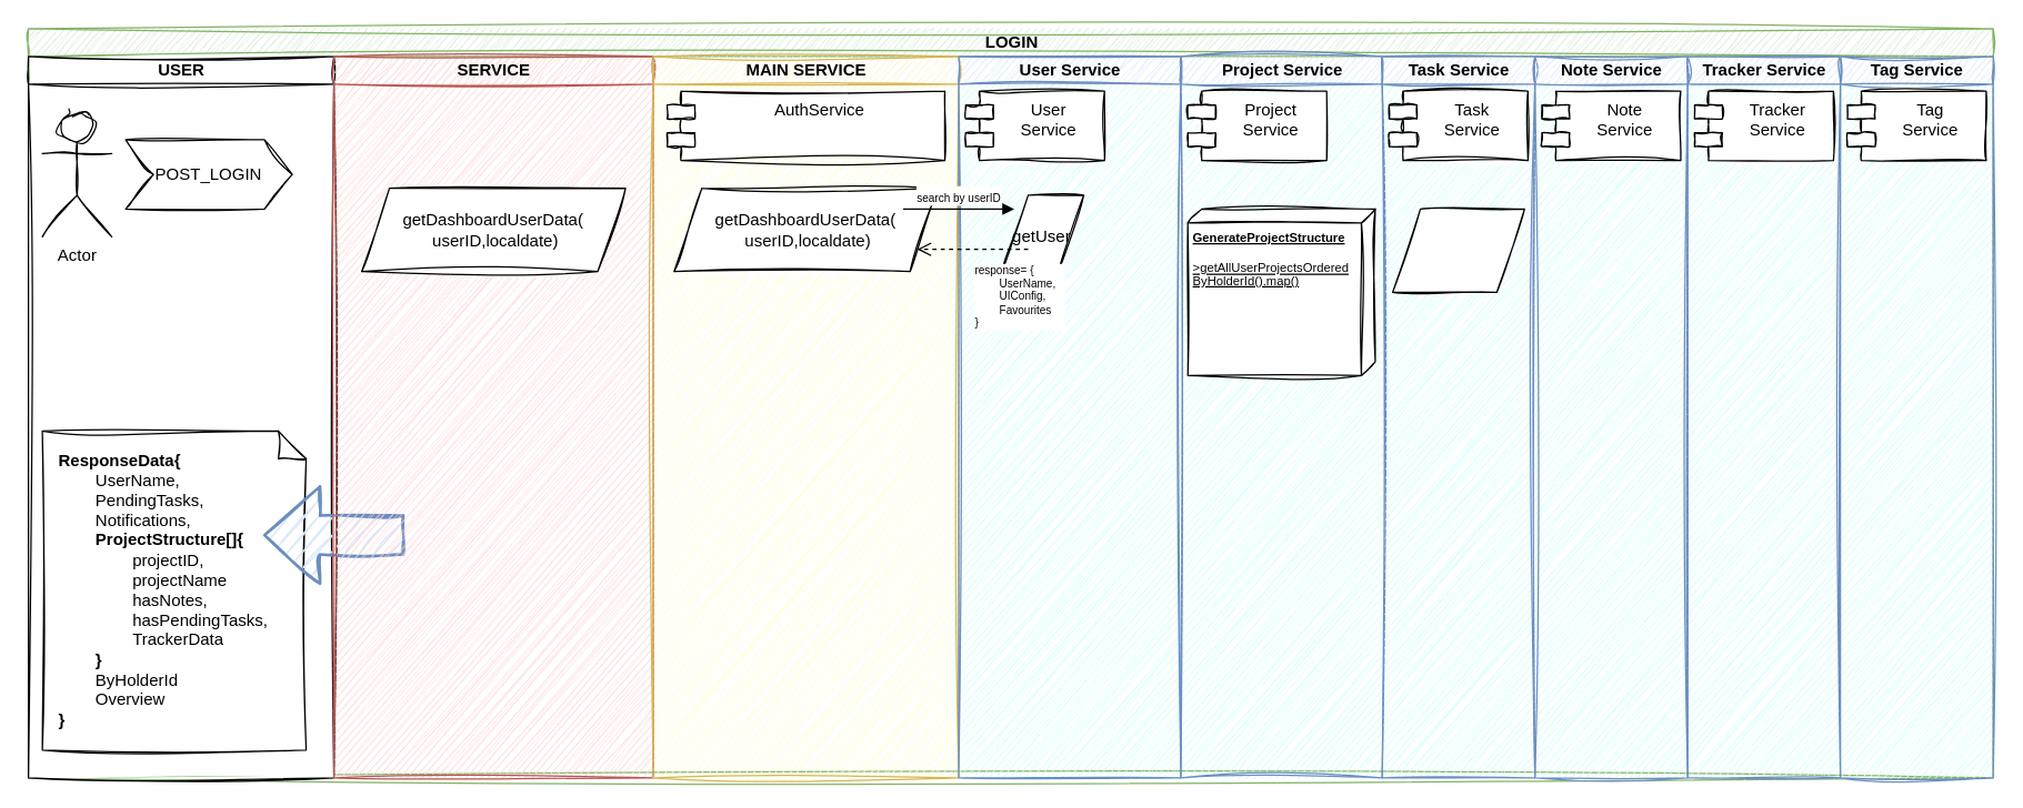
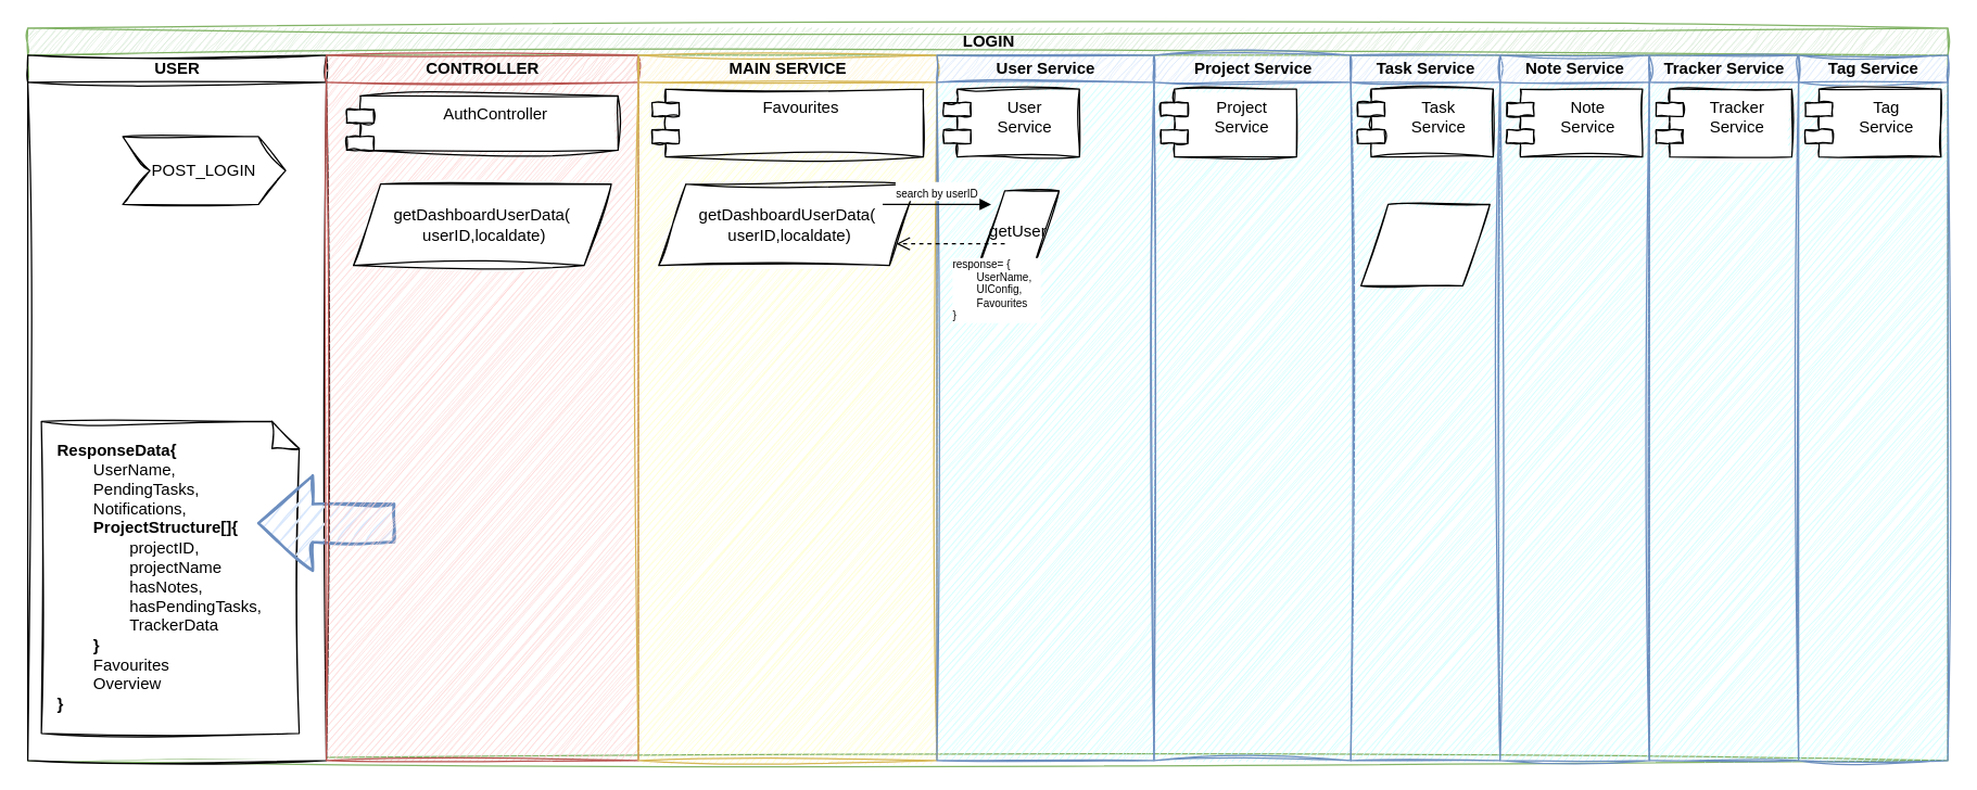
- <mxCell id="8" value="&lt;div&gt;SERVICE&lt;/div&gt;" style="swimlane;startSize=20;html=1;fillColor=#f8cecc;strokeColor=#b85450;sketch=1;curveFitting=1;jiggle=2;swimlaneFillColor=#ffd5d5;" parent="2" vertex="1"><mxGeometry x="220" y="20" width="230" height="520" as="geometry" /></mxCell>
+ <mxCell id="8" value="&lt;div&gt;CONTROLLER&lt;/div&gt;" style="swimlane;startSize=20;html=1;fillColor=#f8cecc;strokeColor=#b85450;sketch=1;curveFitting=1;jiggle=2;swimlaneFillColor=#ffd5d5;" parent="2" vertex="1"><mxGeometry x="220" y="20" width="230" height="520" as="geometry" /></mxCell>
- <mxCell id="12" value="&lt;div&gt;AuthService&lt;/div&gt;" style="shape=module;align=left;spacingLeft=20;align=center;verticalAlign=top;whiteSpace=wrap;html=1;sketch=1;curveFitting=1;jiggle=2;swimlaneFillColor=default;" parent="11" vertex="1"><mxGeometry x="10" y="25" width="200" height="50" as="geometry" /></mxCell>
+ <mxCell id="12" value="&lt;div&gt;Favourites&lt;/div&gt;" style="shape=module;align=left;spacingLeft=20;align=center;verticalAlign=top;whiteSpace=wrap;html=1;sketch=1;curveFitting=1;jiggle=2;swimlaneFillColor=default;" parent="11" vertex="1"><mxGeometry x="10" y="25" width="200" height="50" as="geometry" /></mxCell>
+ <mxCell id="9" value="AuthController" style="shape=module;align=left;spacingLeft=20;align=center;verticalAlign=top;whiteSpace=wrap;html=1;sketch=1;curveFitting=1;jiggle=2;swimlaneFillColor=default;" parent="8" vertex="1"><mxGeometry x="15" y="30" width="200" height="40" as="geometry" /></mxCell>
- <mxCell id="4" value="Actor" style="shape=umlActor;verticalLabelPosition=bottom;verticalAlign=top;html=1;outlineConnect=0;sketch=1;curveFitting=1;jiggle=2;swimlaneFillColor=default;" parent="3" vertex="1"><mxGeometry x="10" y="40" width="50" height="90" as="geometry" /></mxCell>
- <mxCell id="21" value="&lt;div&gt;&lt;b&gt;&lt;font style=&quot;font-size: 9px;&quot;&gt;GenerateProjectStructure&lt;/font&gt;&lt;/b&gt;&lt;/div&gt;&lt;div&gt;&lt;br&gt;&lt;/div&gt;&lt;div style=&quot;font-size: 9px; line-height: 100%;&quot;&gt;&amp;gt;getAllUserProjectsOrdered ByHolderId().map()&lt;/div&gt;" style="verticalAlign=top;align=left;spacingTop=8;spacingLeft=2;spacingRight=12;shape=cube;size=10;direction=south;fontStyle=4;html=1;whiteSpace=wrap;sketch=1;jiggle=2;curveFitting=1;strokeColor=default;fontFamily=Helvetica;fontSize=10;fontColor=default;fillColor=default;" parent="19" vertex="1"><mxGeometry x="5" y="110" width="135" height="120" as="geometry" /></mxCell>
- <mxCell id="6" value="&lt;div align=&quot;left&quot;&gt;&lt;b&gt;ResponseData{&lt;/b&gt;&lt;/div&gt;&lt;div align=&quot;left&quot;&gt;&lt;span style=&quot;white-space: pre;&quot;&gt;&#09;&lt;/span&gt;UserName,&lt;/div&gt;&lt;div align=&quot;left&quot;&gt;&lt;span style=&quot;white-space: pre;&quot;&gt;&#09;&lt;/span&gt;PendingTasks,&lt;/div&gt;&lt;div align=&quot;left&quot;&gt;&lt;span style=&quot;white-space: pre;&quot;&gt;&#09;&lt;/span&gt;Notifications,&lt;/div&gt;&lt;div align=&quot;left&quot;&gt;&lt;span style=&quot;white-space: pre;&quot;&gt;&#09;&lt;/span&gt;&lt;b&gt;ProjectStructure[]{&lt;/b&gt;&lt;/div&gt;&lt;div align=&quot;left&quot;&gt;&lt;span style=&quot;white-space: pre;&quot;&gt;&#09;&lt;/span&gt;&lt;span style=&quot;white-space: pre;&quot;&gt;&#09;&lt;/span&gt;projectID,&lt;/div&gt;&lt;div align=&quot;left&quot;&gt;&lt;span style=&quot;white-space: pre;&quot;&gt;&#09;&lt;/span&gt;&lt;span style=&quot;white-space: pre;&quot;&gt;&#09;&lt;/span&gt;projectName&lt;/div&gt;&lt;div align=&quot;left&quot;&gt;&lt;span style=&quot;white-space: pre;&quot;&gt;&#09;&lt;/span&gt;&lt;span style=&quot;white-space: pre;&quot;&gt;&#09;&lt;/span&gt;hasNotes,&lt;/div&gt;&lt;div align=&quot;left&quot;&gt;&lt;span style=&quot;white-space: pre;&quot;&gt;&#09;&lt;/span&gt;&lt;span style=&quot;white-space: pre;&quot;&gt;&#09;&lt;/span&gt;hasPendingTasks,&lt;/div&gt;&lt;div align=&quot;left&quot;&gt;&lt;span style=&quot;white-space: pre;&quot;&gt;&#09;&lt;/span&gt;&lt;span style=&quot;white-space: pre;&quot;&gt;&#09;&lt;/span&gt;TrackerData&lt;br&gt;&lt;/div&gt;&lt;div align=&quot;left&quot;&gt;&lt;span style=&quot;white-space: pre;&quot;&gt;&#09;&lt;/span&gt;&lt;b&gt;}&lt;/b&gt;&lt;/div&gt;&lt;div align=&quot;left&quot;&gt;&lt;span style=&quot;white-space: pre;&quot;&gt;&#09;&lt;/span&gt;ByHolderId&lt;/div&gt;&lt;div align=&quot;left&quot;&gt;&lt;span style=&quot;white-space: pre;&quot;&gt;&#09;&lt;/span&gt;Overview&lt;br&gt;&lt;/div&gt;&lt;div align=&quot;left&quot;&gt;&lt;b&gt;}&lt;/b&gt;&lt;br&gt;&lt;/div&gt;" style="shape=note;size=20;whiteSpace=wrap;html=1;sketch=1;jiggle=2;curveFitting=1;strokeColor=default;fontFamily=Helvetica;fontSize=12;fontColor=default;fillColor=default;align=left;perimeterSpacing=8;spacingLeft=10;" parent="3" vertex="1"><mxGeometry x="10" y="270" width="190" height="230" as="geometry" /></mxCell>
+ <mxCell id="6" value="&lt;div align=&quot;left&quot;&gt;&lt;b&gt;ResponseData{&lt;/b&gt;&lt;/div&gt;&lt;div align=&quot;left&quot;&gt;&lt;span style=&quot;white-space: pre;&quot;&gt;&#09;&lt;/span&gt;UserName,&lt;/div&gt;&lt;div align=&quot;left&quot;&gt;&lt;span style=&quot;white-space: pre;&quot;&gt;&#09;&lt;/span&gt;PendingTasks,&lt;/div&gt;&lt;div align=&quot;left&quot;&gt;&lt;span style=&quot;white-space: pre;&quot;&gt;&#09;&lt;/span&gt;Notifications,&lt;/div&gt;&lt;div align=&quot;left&quot;&gt;&lt;span style=&quot;white-space: pre;&quot;&gt;&#09;&lt;/span&gt;&lt;b&gt;ProjectStructure[]{&lt;/b&gt;&lt;/div&gt;&lt;div align=&quot;left&quot;&gt;&lt;span style=&quot;white-space: pre;&quot;&gt;&#09;&lt;/span&gt;&lt;span style=&quot;white-space: pre;&quot;&gt;&#09;&lt;/span&gt;projectID,&lt;/div&gt;&lt;div align=&quot;left&quot;&gt;&lt;span style=&quot;white-space: pre;&quot;&gt;&#09;&lt;/span&gt;&lt;span style=&quot;white-space: pre;&quot;&gt;&#09;&lt;/span&gt;projectName&lt;/div&gt;&lt;div align=&quot;left&quot;&gt;&lt;span style=&quot;white-space: pre;&quot;&gt;&#09;&lt;/span&gt;&lt;span style=&quot;white-space: pre;&quot;&gt;&#09;&lt;/span&gt;hasNotes,&lt;/div&gt;&lt;div align=&quot;left&quot;&gt;&lt;span style=&quot;white-space: pre;&quot;&gt;&#09;&lt;/span&gt;&lt;span style=&quot;white-space: pre;&quot;&gt;&#09;&lt;/span&gt;hasPendingTasks,&lt;/div&gt;&lt;div align=&quot;left&quot;&gt;&lt;span style=&quot;white-space: pre;&quot;&gt;&#09;&lt;/span&gt;&lt;span style=&quot;white-space: pre;&quot;&gt;&#09;&lt;/span&gt;TrackerData&lt;br&gt;&lt;/div&gt;&lt;div align=&quot;left&quot;&gt;&lt;span style=&quot;white-space: pre;&quot;&gt;&#09;&lt;/span&gt;&lt;b&gt;}&lt;/b&gt;&lt;/div&gt;&lt;div align=&quot;left&quot;&gt;&lt;span style=&quot;white-space: pre;&quot;&gt;&#09;&lt;/span&gt;Favourites&lt;/div&gt;&lt;div align=&quot;left&quot;&gt;&lt;span style=&quot;white-space: pre;&quot;&gt;&#09;&lt;/span&gt;Overview&lt;br&gt;&lt;/div&gt;&lt;div align=&quot;left&quot;&gt;&lt;b&gt;}&lt;/b&gt;&lt;br&gt;&lt;/div&gt;" style="shape=note;size=20;whiteSpace=wrap;html=1;sketch=1;jiggle=2;curveFitting=1;strokeColor=default;fontFamily=Helvetica;fontSize=12;fontColor=default;fillColor=default;align=left;perimeterSpacing=8;spacingLeft=10;" parent="3" vertex="1"><mxGeometry x="10" y="270" width="190" height="230" as="geometry" /></mxCell>
